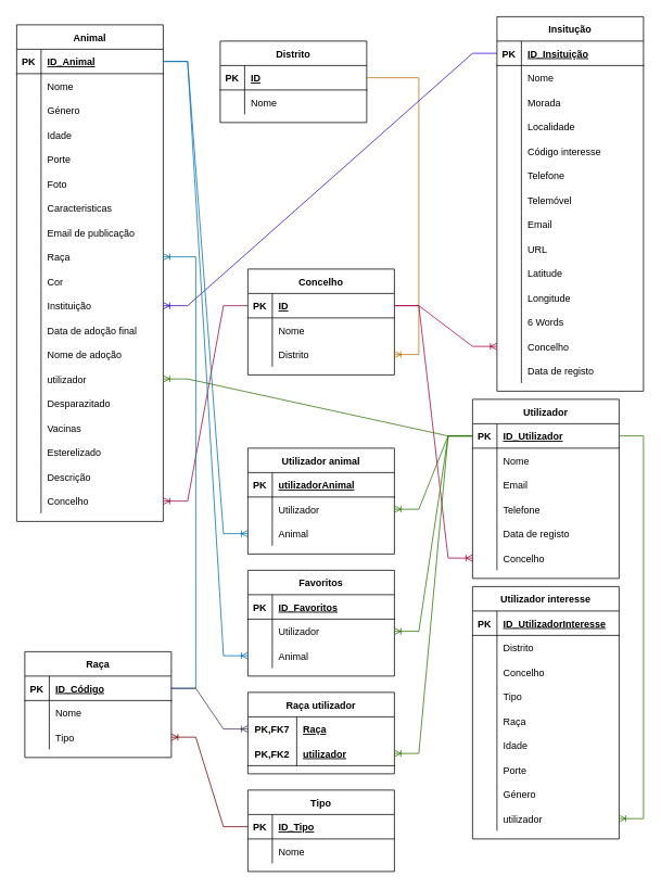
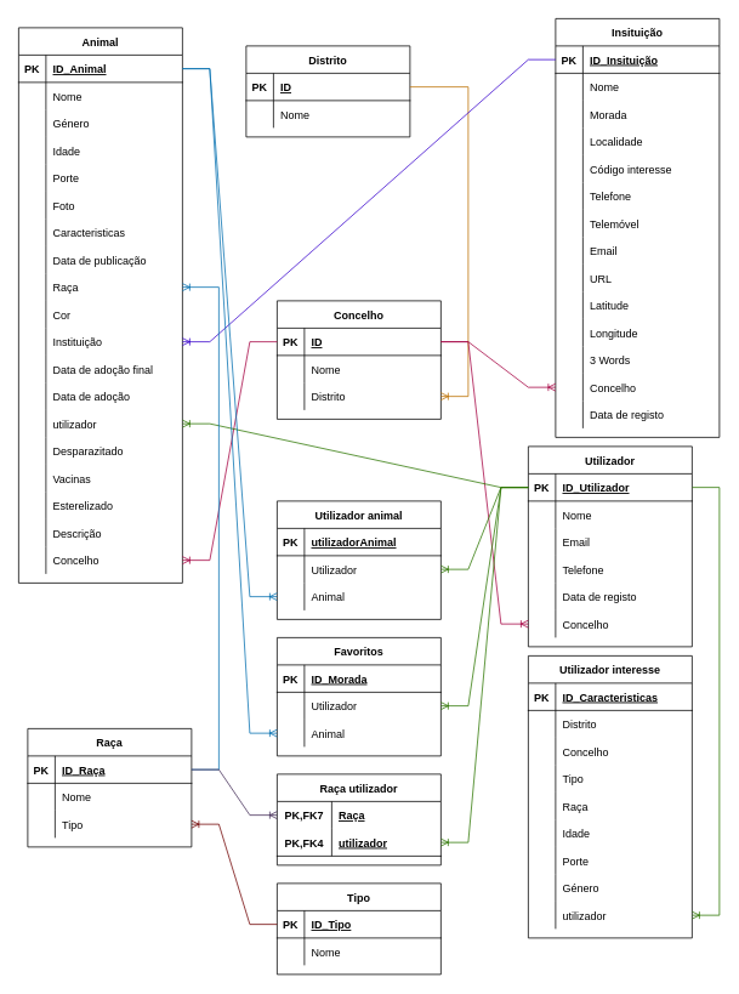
- <mxCell id="2" value="Insitução" style="shape=table;startSize=30;container=1;collapsible=1;childLayout=tableLayout;fixedRows=1;rowLines=0;fontStyle=1;align=center;resizeLast=1;" vertex="1" parent="1"><mxGeometry x="610" y="20" width="180" height="460" as="geometry" /></mxCell>
+ <mxCell id="2" value="Insituição" style="shape=table;startSize=30;container=1;collapsible=1;childLayout=tableLayout;fixedRows=1;rowLines=0;fontStyle=1;align=center;resizeLast=1;" vertex="1" parent="1"><mxGeometry x="610" y="20" width="180" height="460" as="geometry" /></mxCell>
- <mxCell id="115" value="Email de publicação" style="shape=partialRectangle;connectable=0;fillColor=none;top=0;left=0;bottom=0;right=0;align=left;spacingLeft=6;overflow=hidden;" vertex="1" parent="113"><mxGeometry x="30" width="150" height="30" as="geometry"><mxRectangle width="150" height="30" as="alternateBounds" /></mxGeometry></mxCell>
+ <mxCell id="115" value="Data de publicação" style="shape=partialRectangle;connectable=0;fillColor=none;top=0;left=0;bottom=0;right=0;align=left;spacingLeft=6;overflow=hidden;" vertex="1" parent="113"><mxGeometry x="30" width="150" height="30" as="geometry"><mxRectangle width="150" height="30" as="alternateBounds" /></mxGeometry></mxCell>
- <mxCell id="38" value="6 Words" style="shape=partialRectangle;connectable=0;fillColor=none;top=0;left=0;bottom=0;right=0;align=left;spacingLeft=6;overflow=hidden;" vertex="1" parent="36"><mxGeometry x="30" width="150" height="30" as="geometry"><mxRectangle width="150" height="30" as="alternateBounds" /></mxGeometry></mxCell>
+ <mxCell id="38" value="3 Words" style="shape=partialRectangle;connectable=0;fillColor=none;top=0;left=0;bottom=0;right=0;align=left;spacingLeft=6;overflow=hidden;" vertex="1" parent="36"><mxGeometry x="30" width="150" height="30" as="geometry"><mxRectangle width="150" height="30" as="alternateBounds" /></mxGeometry></mxCell>
- <mxCell id="130" value="Nome de adoção" style="shape=partialRectangle;connectable=0;fillColor=none;top=0;left=0;bottom=0;right=0;align=left;spacingLeft=6;overflow=hidden;" vertex="1" parent="128"><mxGeometry x="30" width="150" height="30" as="geometry"><mxRectangle width="150" height="30" as="alternateBounds" /></mxGeometry></mxCell>
+ <mxCell id="130" value="Data de adoção" style="shape=partialRectangle;connectable=0;fillColor=none;top=0;left=0;bottom=0;right=0;align=left;spacingLeft=6;overflow=hidden;" vertex="1" parent="128"><mxGeometry x="30" width="150" height="30" as="geometry"><mxRectangle width="150" height="30" as="alternateBounds" /></mxGeometry></mxCell>
- <mxCell id="65" value="ID_Favoritos" style="shape=partialRectangle;connectable=0;fillColor=none;top=0;left=0;bottom=0;right=0;align=left;spacingLeft=6;fontStyle=5;overflow=hidden;" vertex="1" parent="63"><mxGeometry x="30" width="150" height="30" as="geometry"><mxRectangle width="150" height="30" as="alternateBounds" /></mxGeometry></mxCell>
+ <mxCell id="65" value="ID_Morada" style="shape=partialRectangle;connectable=0;fillColor=none;top=0;left=0;bottom=0;right=0;align=left;spacingLeft=6;fontStyle=5;overflow=hidden;" vertex="1" parent="63"><mxGeometry x="30" width="150" height="30" as="geometry"><mxRectangle width="150" height="30" as="alternateBounds" /></mxGeometry></mxCell>
- <mxCell id="152" value="ID_UtilizadorInteresse" style="shape=partialRectangle;connectable=0;fillColor=none;top=0;left=0;bottom=0;right=0;align=left;spacingLeft=6;fontStyle=5;overflow=hidden;" vertex="1" parent="150"><mxGeometry x="30" width="150" height="30" as="geometry"><mxRectangle width="150" height="30" as="alternateBounds" /></mxGeometry></mxCell>
+ <mxCell id="152" value="ID_Caracteristicas" style="shape=partialRectangle;connectable=0;fillColor=none;top=0;left=0;bottom=0;right=0;align=left;spacingLeft=6;fontStyle=5;overflow=hidden;" vertex="1" parent="150"><mxGeometry x="30" width="150" height="30" as="geometry"><mxRectangle width="150" height="30" as="alternateBounds" /></mxGeometry></mxCell>
- <mxCell id="197" value="ID_Código" style="shape=partialRectangle;connectable=0;fillColor=none;top=0;left=0;bottom=0;right=0;align=left;spacingLeft=6;fontStyle=5;overflow=hidden;" vertex="1" parent="195"><mxGeometry x="30" width="150" height="30" as="geometry"><mxRectangle width="150" height="30" as="alternateBounds" /></mxGeometry></mxCell>
+ <mxCell id="197" value="ID_Raça" style="shape=partialRectangle;connectable=0;fillColor=none;top=0;left=0;bottom=0;right=0;align=left;spacingLeft=6;fontStyle=5;overflow=hidden;" vertex="1" parent="195"><mxGeometry x="30" width="150" height="30" as="geometry"><mxRectangle width="150" height="30" as="alternateBounds" /></mxGeometry></mxCell>
- <mxCell id="192" value="PK,FK2" style="shape=partialRectangle;connectable=0;fillColor=none;top=0;left=0;bottom=0;right=0;fontStyle=1;overflow=hidden;" vertex="1" parent="191"><mxGeometry width="60" height="30" as="geometry"><mxRectangle width="60" height="30" as="alternateBounds" /></mxGeometry></mxCell>
+ <mxCell id="192" value="PK,FK4" style="shape=partialRectangle;connectable=0;fillColor=none;top=0;left=0;bottom=0;right=0;fontStyle=1;overflow=hidden;" vertex="1" parent="191"><mxGeometry width="60" height="30" as="geometry"><mxRectangle width="60" height="30" as="alternateBounds" /></mxGeometry></mxCell>
